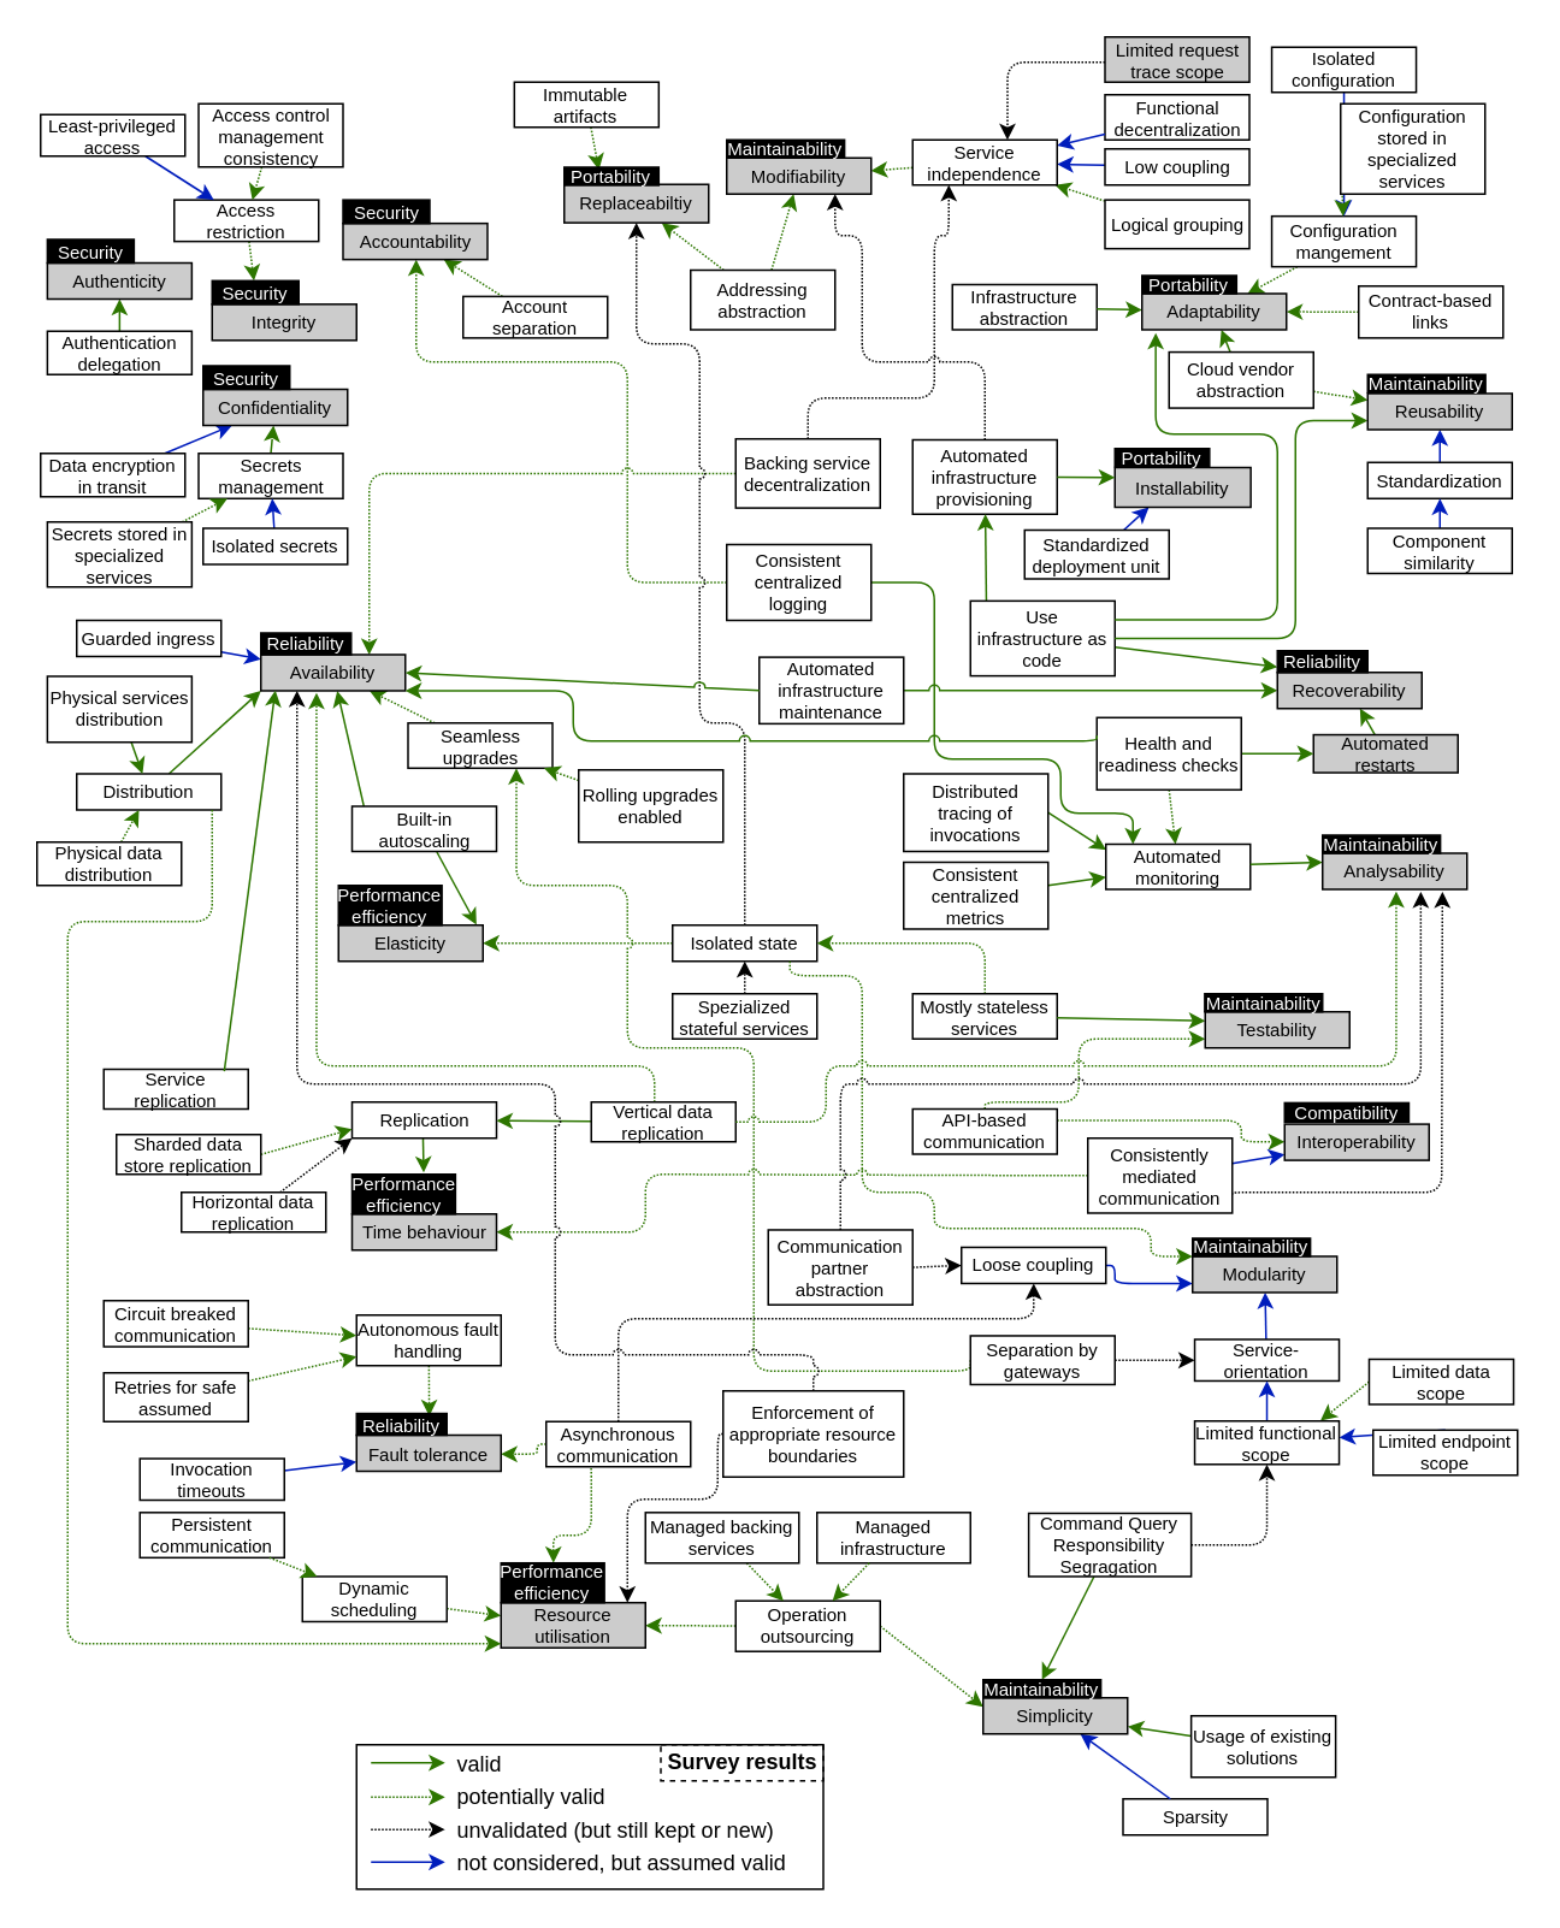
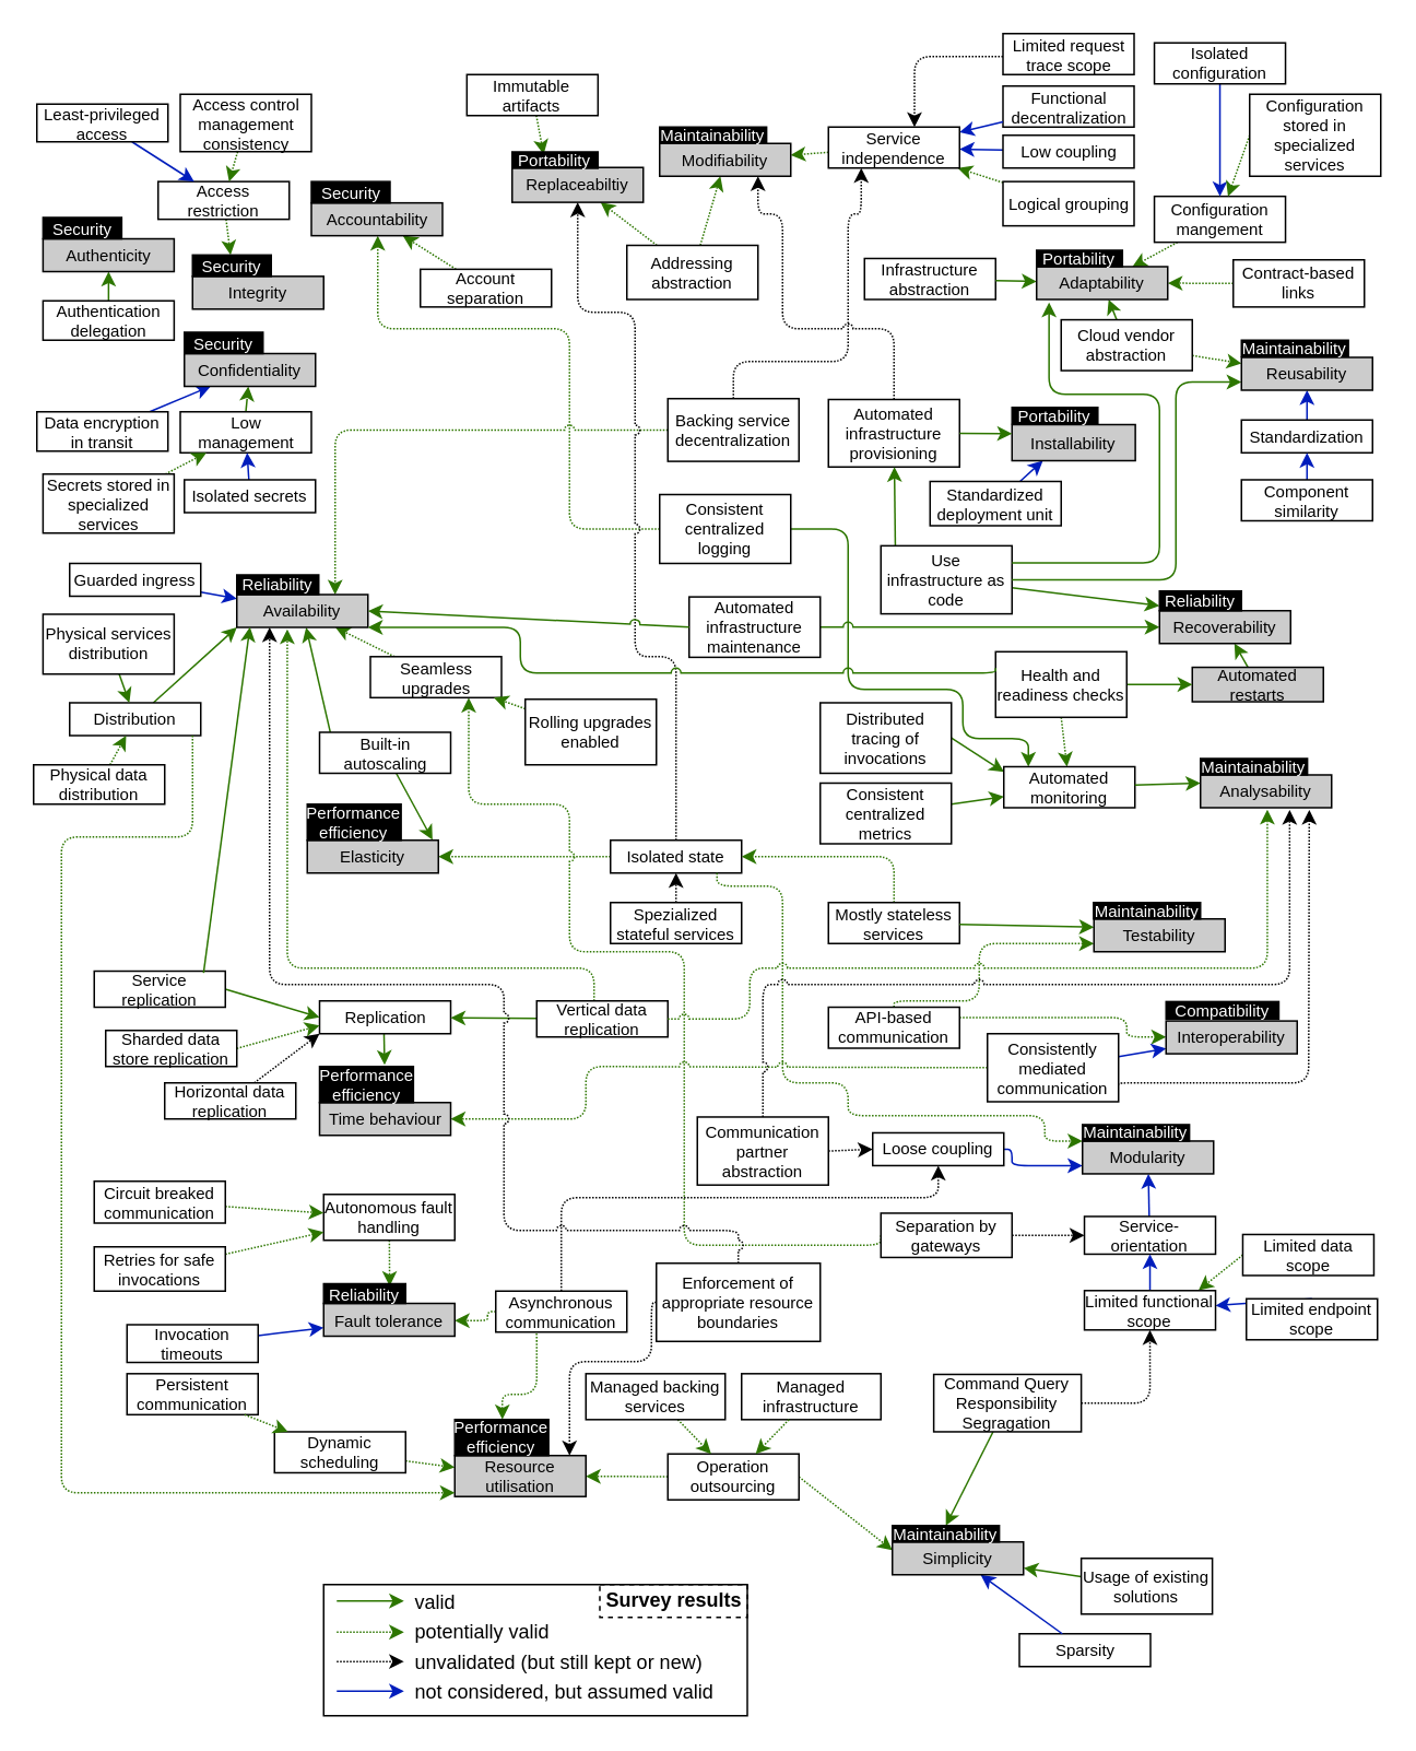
- <mxCell id="140" value="Limited request trace scope" style="rounded=0;whiteSpace=wrap;html=1;fontSize=10;fillColor=#cccccc;" parent="1" vertex="1"><mxGeometry x="611.5" y="20" width="80" height="25" as="geometry" /></mxCell>
+ <mxCell id="140" value="Limited request trace scope" style="rounded=0;whiteSpace=wrap;html=1;fontSize=10;" parent="1" vertex="1"><mxGeometry x="611.5" y="20" width="80" height="25" as="geometry" /></mxCell>
- <mxCell id="94" value="Configuration stored in specialized services" style="rounded=0;whiteSpace=wrap;html=1;fontSize=10;" parent="1" vertex="1"><mxGeometry x="742" y="57" width="80" height="50" as="geometry" /></mxCell>
+ <mxCell id="94" value="Configuration stored in specialized services" style="rounded=0;whiteSpace=wrap;html=1;fontSize=10;" parent="1" vertex="1"><mxGeometry x="762" y="57" width="80" height="50" as="geometry" /></mxCell>
- <mxCell id="47" value="Secrets management" style="rounded=0;whiteSpace=wrap;html=1;fontSize=10;" parent="1" vertex="1"><mxGeometry x="109.5" y="250.68" width="80" height="25" as="geometry" /></mxCell>
+ <mxCell id="47" value="Low management" style="rounded=0;whiteSpace=wrap;html=1;fontSize=10;" parent="1" vertex="1"><mxGeometry x="109.5" y="250.68" width="80" height="25" as="geometry" /></mxCell>
+ <mxCell id="121" style="edgeStyle=none;rounded=0;orthogonalLoop=1;jettySize=auto;html=1;entryX=0;entryY=0.5;entryDx=0;entryDy=0;fillColor=#60a917;strokeColor=#2D7600;exitX=1;exitY=0.5;exitDx=0;exitDy=0;" parent="1" source="122" target="16" edge="1"><mxGeometry relative="1" as="geometry"><mxPoint x="86.87" y="739.22" as="sourcePoint" /></mxGeometry></mxCell>
- <mxCell id="159" value="Retries for safe assumed" style="rounded=0;whiteSpace=wrap;html=1;fontSize=10;" parent="1" vertex="1"><mxGeometry x="57" y="760" width="80" height="27" as="geometry" /></mxCell>
+ <mxCell id="159" value="Retries for safe invocations" style="rounded=0;whiteSpace=wrap;html=1;fontSize=10;" parent="1" vertex="1"><mxGeometry x="57" y="760" width="80" height="27" as="geometry" /></mxCell>
